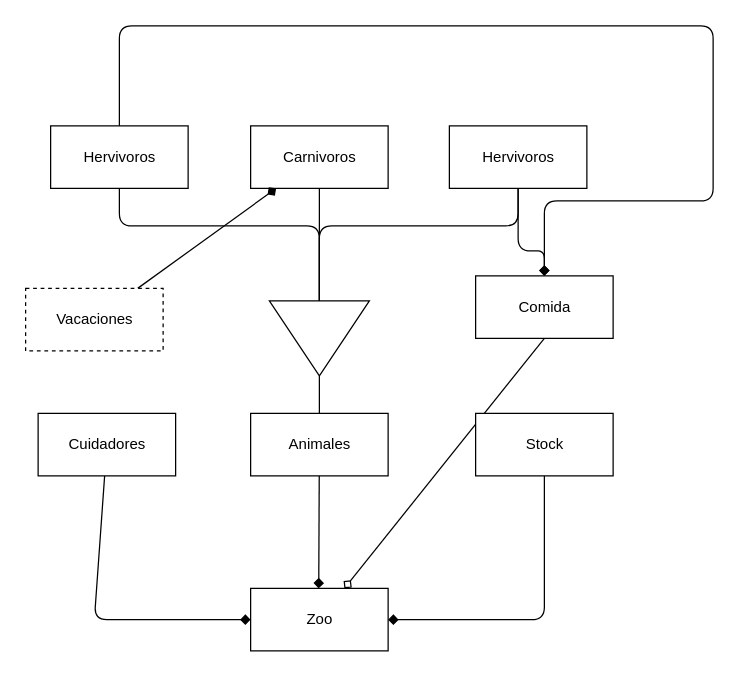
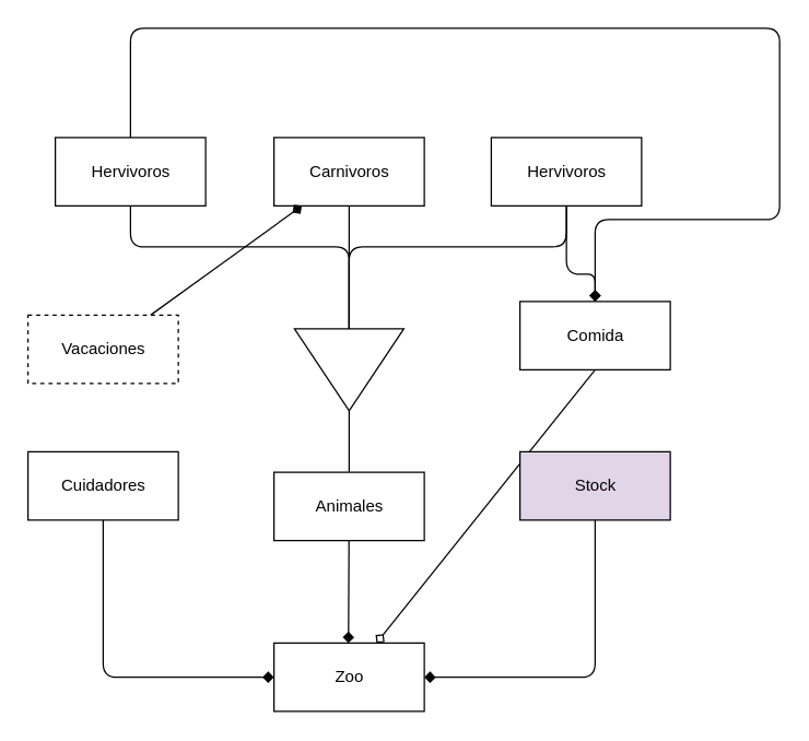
- <mxCell id="8" value="Cuidadores" style="html=1;" vertex="1" parent="1"><mxGeometry x="30" y="330" width="110" height="50" as="geometry" /></mxCell>
+ <mxCell id="8" value="Cuidadores" style="html=1;" vertex="1" parent="1"><mxGeometry x="20" y="330" width="110" height="50" as="geometry" /></mxCell>
- <mxCell id="11" value="Animales" style="html=1;" vertex="1" parent="1"><mxGeometry x="200" y="330" width="110" height="50" as="geometry" /></mxCell>
+ <mxCell id="11" value="Animales" style="html=1;" vertex="1" parent="1"><mxGeometry x="200" y="345" width="110" height="50" as="geometry" /></mxCell>
- <mxCell id="4" value="Stock" style="html=1;" vertex="1" parent="1"><mxGeometry x="380" y="330" width="110" height="50" as="geometry" /></mxCell>
+ <mxCell id="4" value="Stock" style="html=1;fillColor=#e1d5e7;" vertex="1" parent="1"><mxGeometry x="380" y="330" width="110" height="50" as="geometry" /></mxCell>
